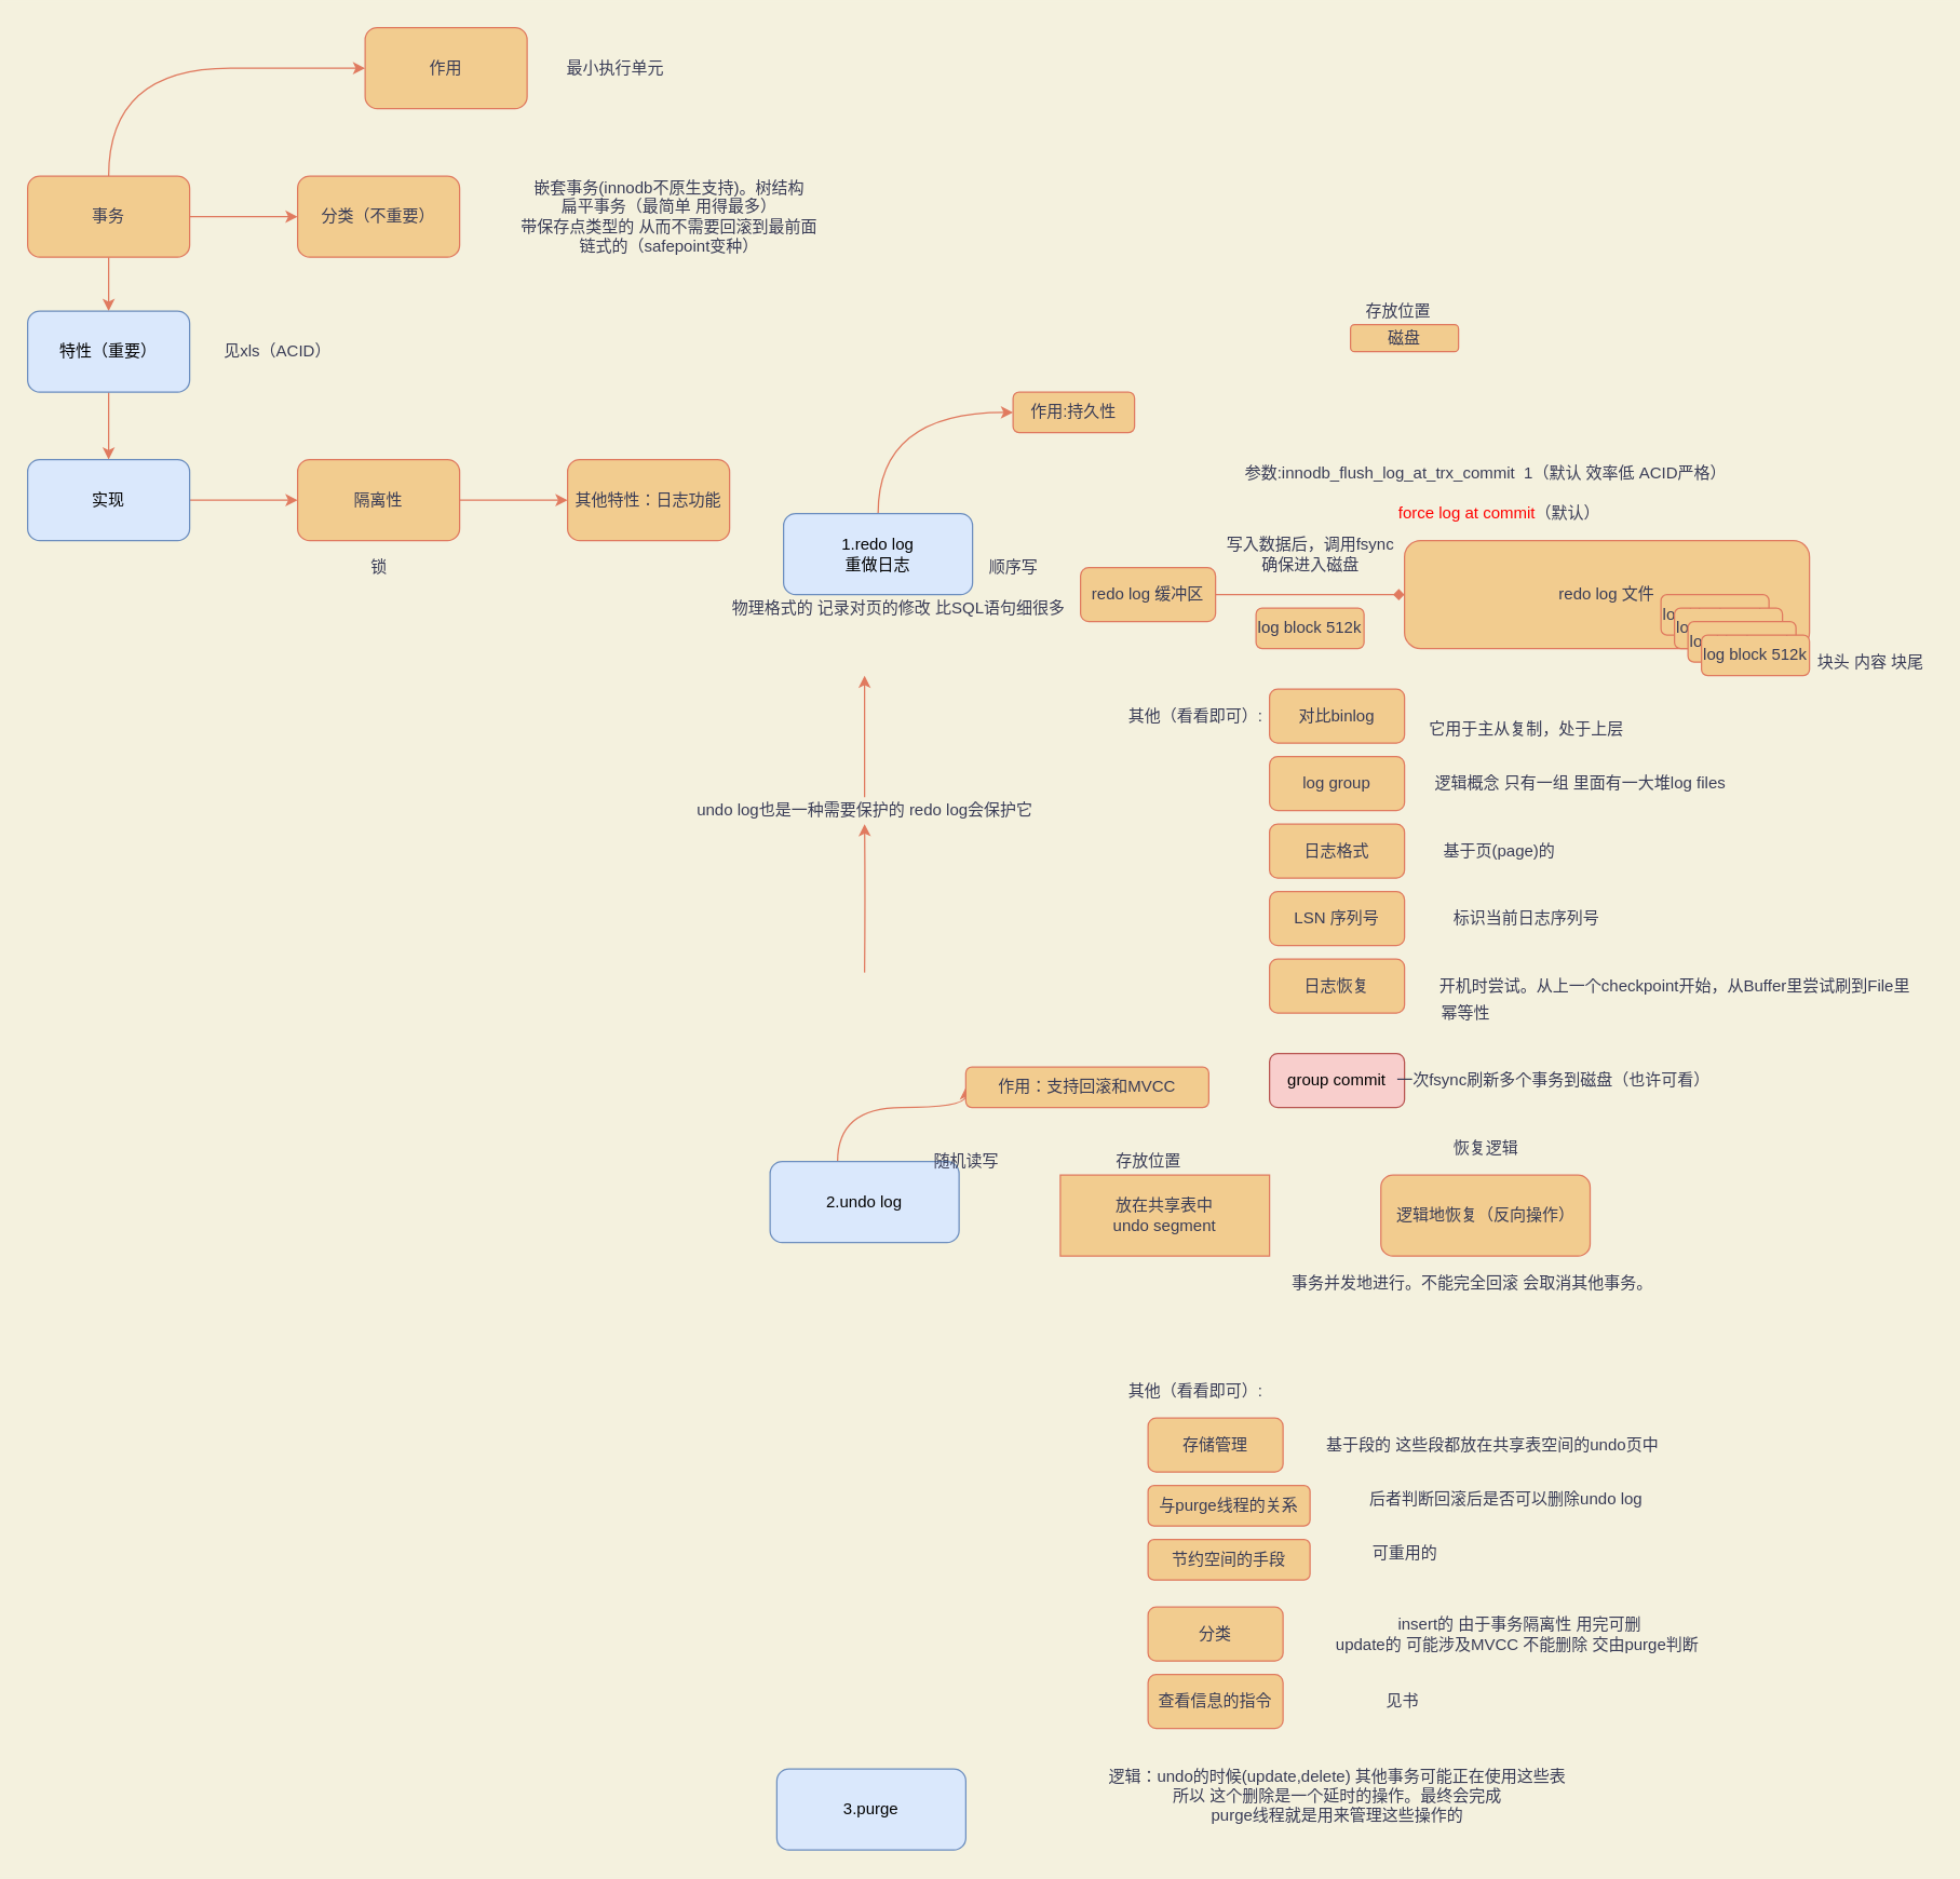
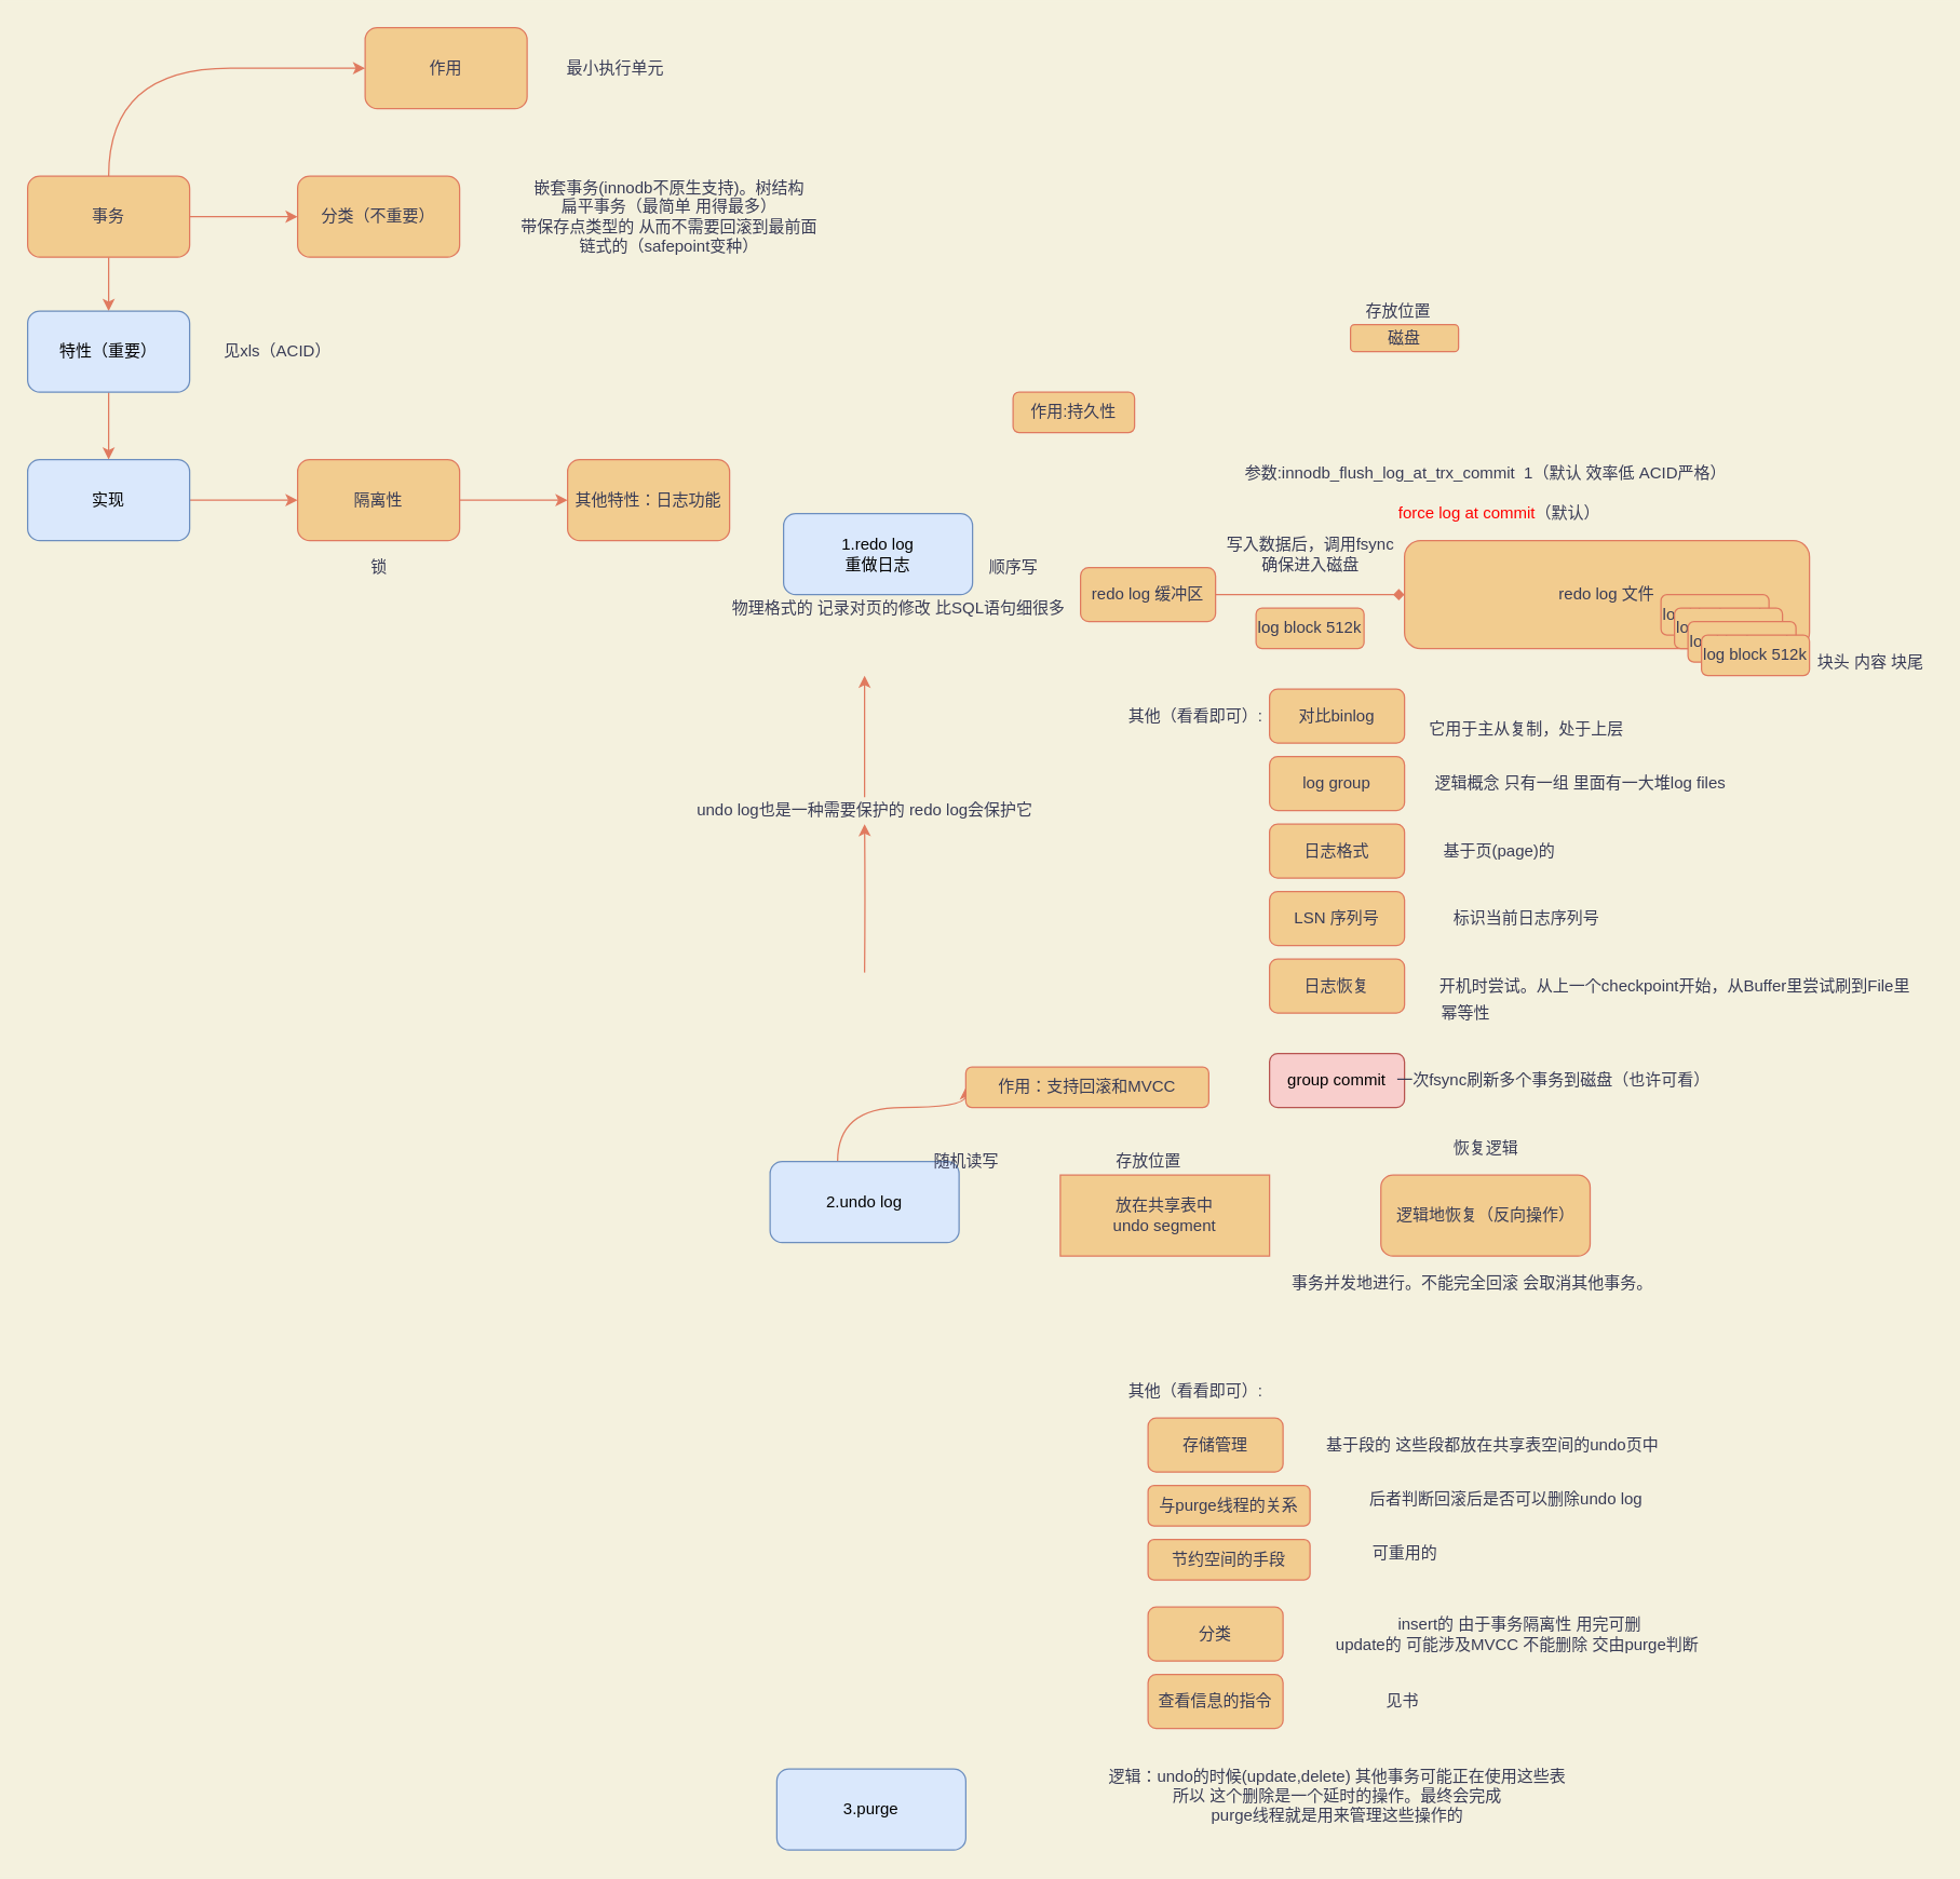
- <mxCell id="19" style="edgeStyle=orthogonalEdgeStyle;curved=1;rounded=1;sketch=0;orthogonalLoop=1;jettySize=auto;html=1;entryX=0;entryY=0.5;entryDx=0;entryDy=0;strokeColor=#E07A5F;fillColor=#F2CC8F;fontColor=#393C56;exitX=0.5;exitY=0;exitDx=0;exitDy=0;" edge="1" parent="1" source="20" target="35"><mxGeometry relative="1" as="geometry" /></mxCell>
